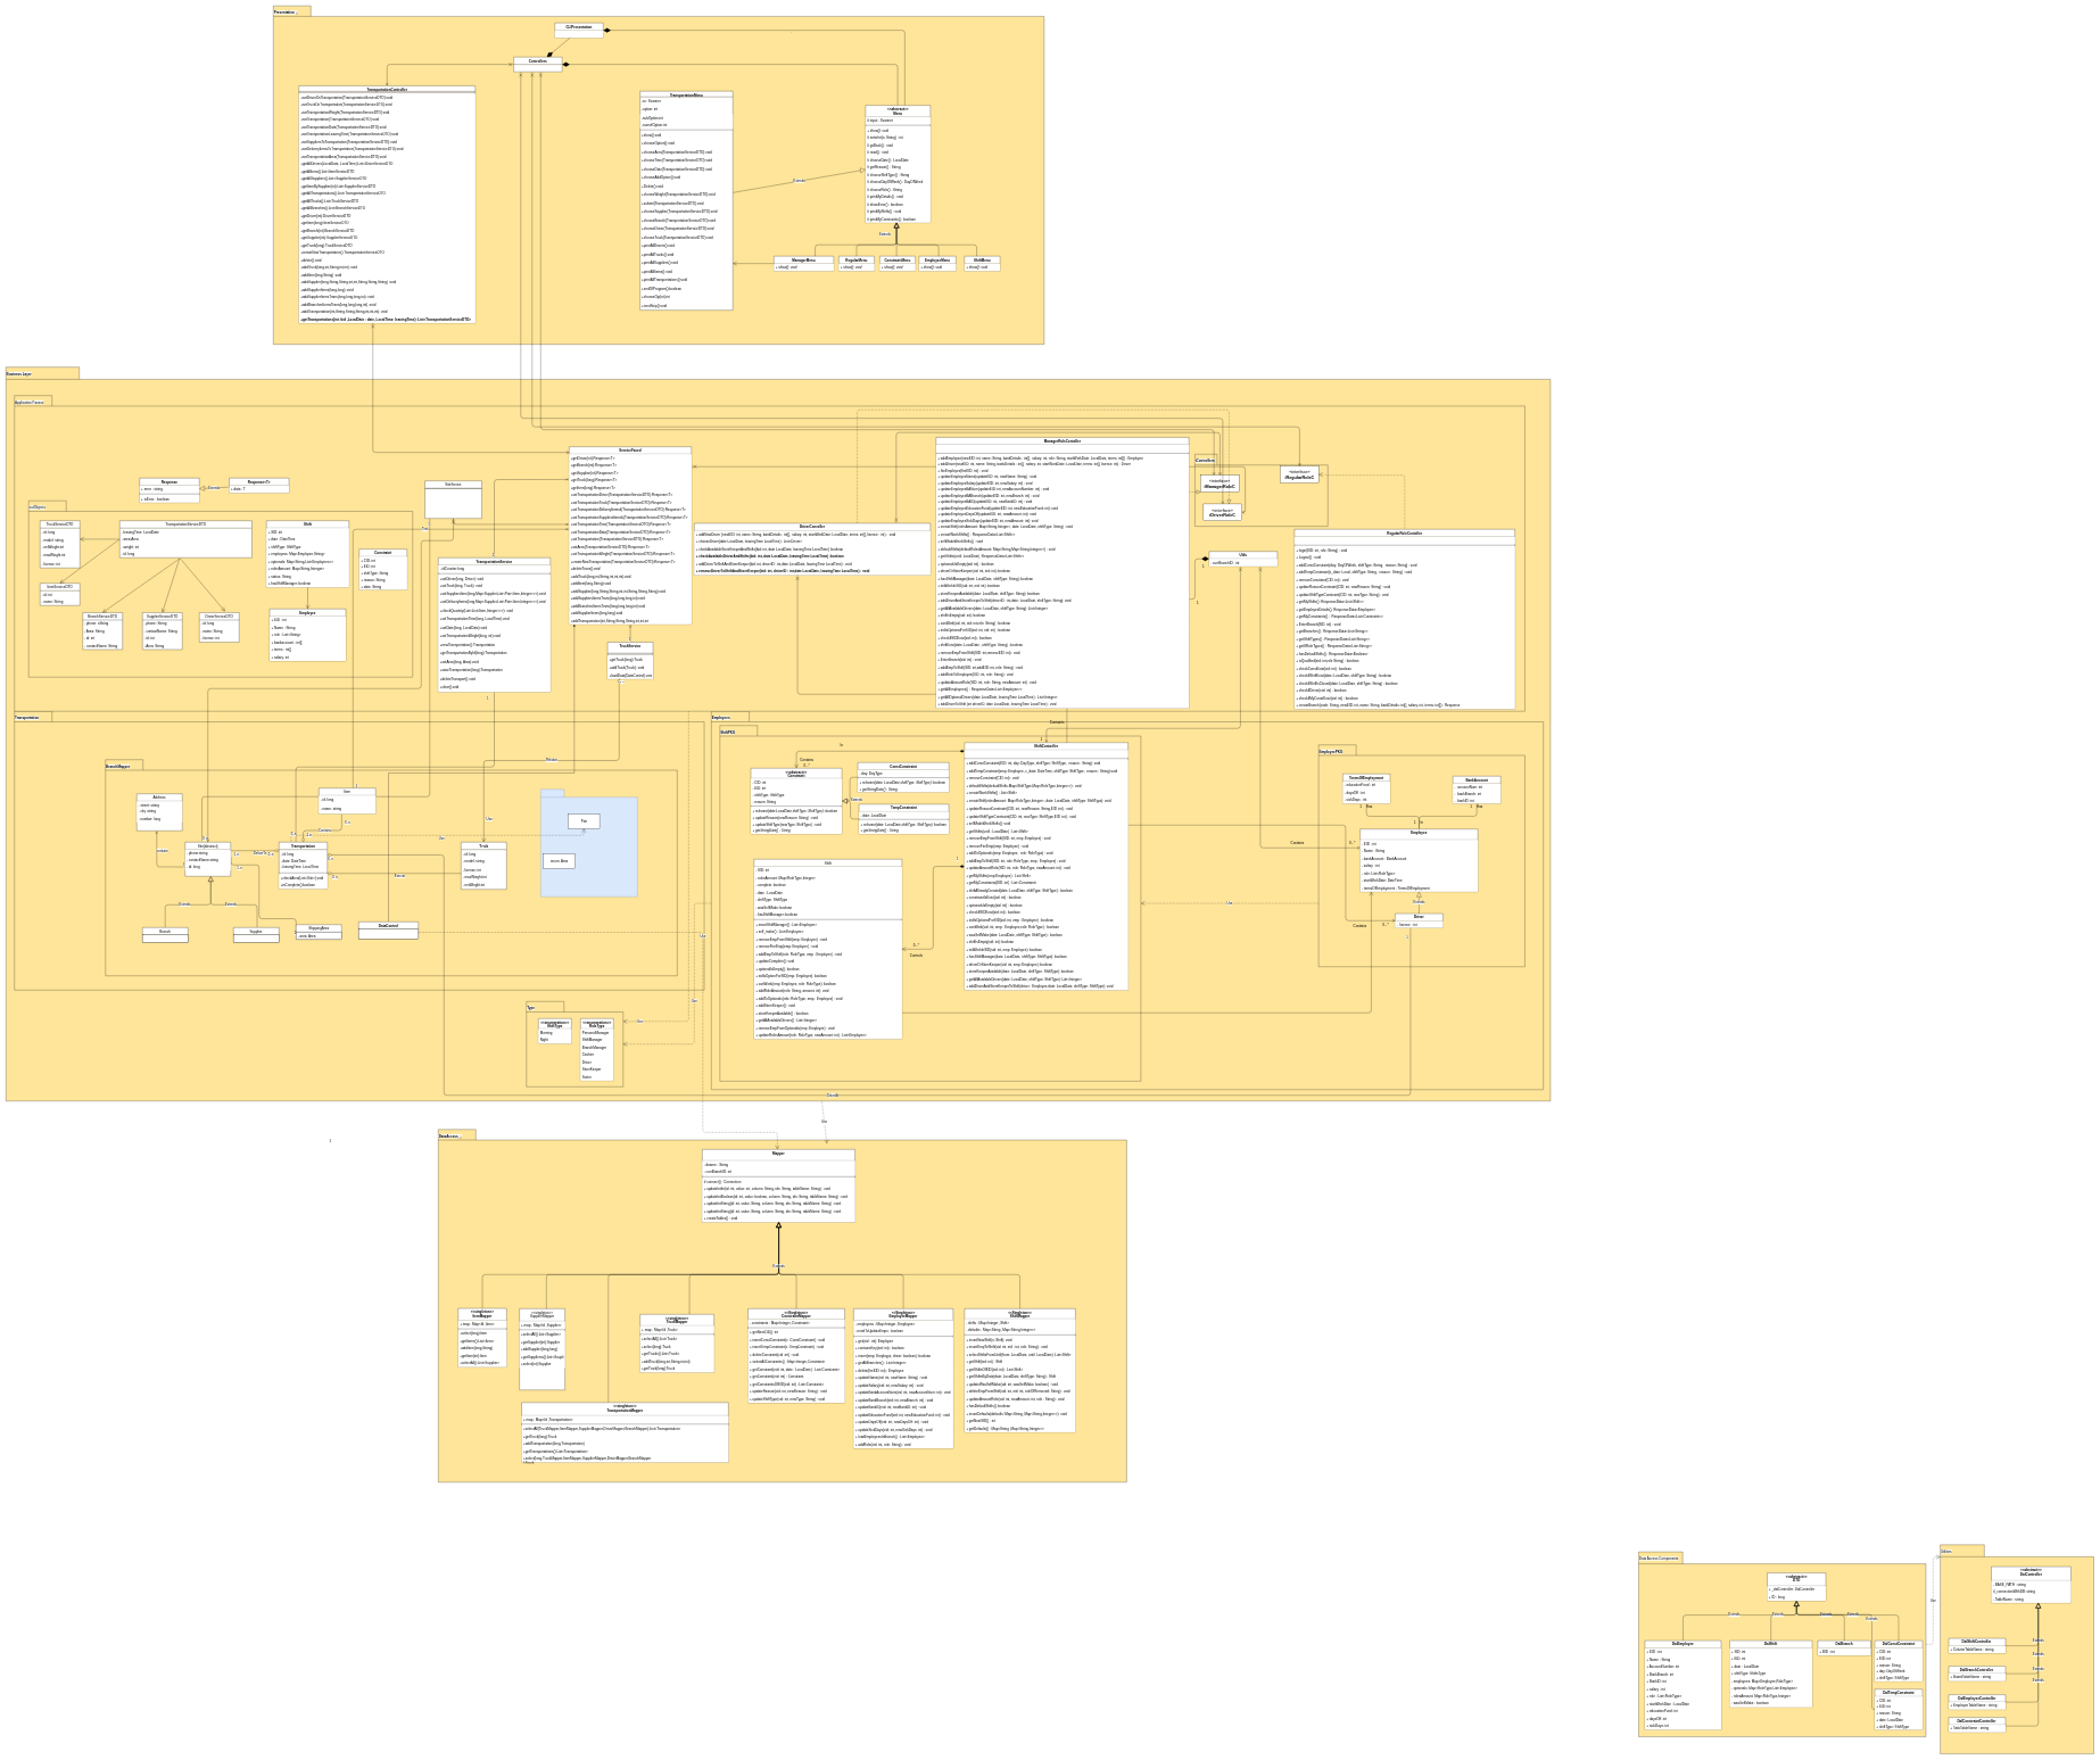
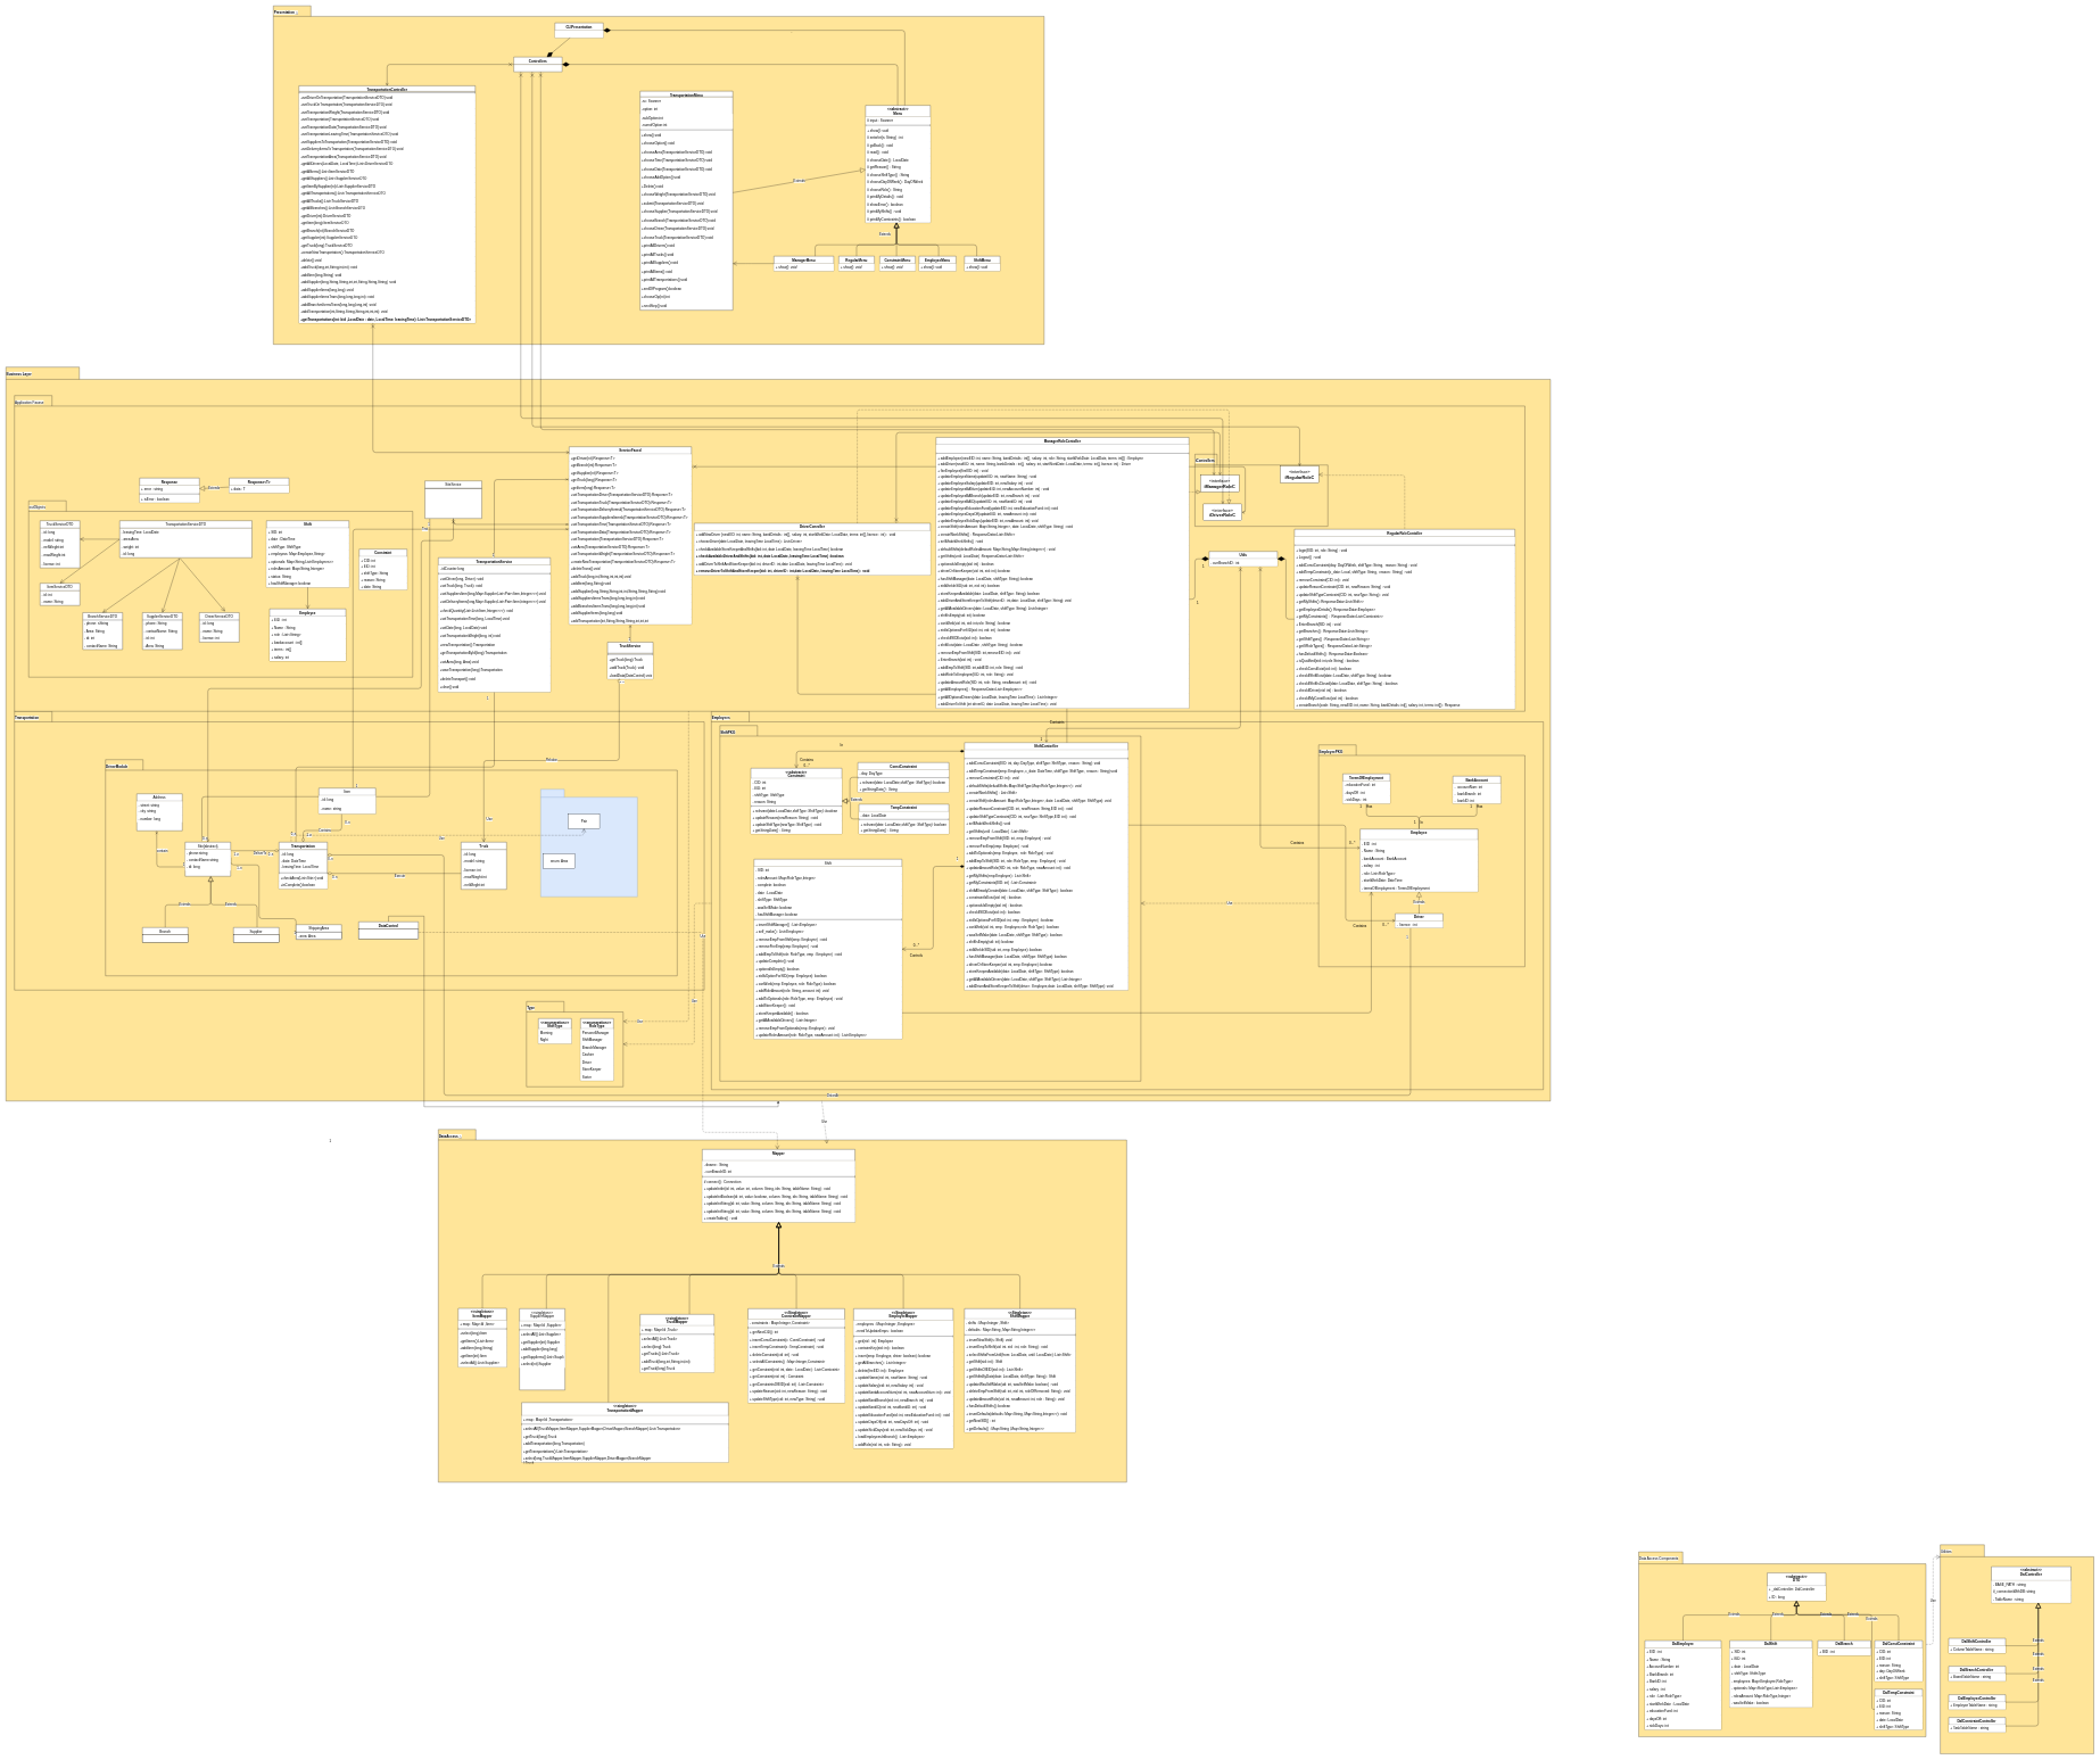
+ <mxCell id="240" value="" style="endArrow=diamondThin;endFill=1;endSize=24;html=1;edgeStyle=orthogonalEdgeStyle;" parent="1" source="631" target="417" edge="1"><mxGeometry width="160" relative="1" as="geometry"><mxPoint x="3880" y="1880" as="sourcePoint" /><mxPoint x="4040" y="1880" as="targetPoint" /></mxGeometry></mxCell>
- <mxCell id="385" style="edgeStyle=orthogonalEdgeStyle;rounded=0;orthogonalLoop=1;jettySize=auto;html=1;entryX=0.042;entryY=1;entryDx=0;entryDy=0;entryPerimeter=0;" parent="1" source="386" target="679" edge="1"><mxGeometry relative="1" as="geometry" /></mxCell>
+ <mxCell id="385" style="edgeStyle=orthogonalEdgeStyle;rounded=0;orthogonalLoop=1;jettySize=auto;html=1;" parent="1" source="386" target="3" edge="1"><mxGeometry relative="1" as="geometry" /></mxCell>
- <mxCell id="167" value="BranchMapper" style="shape=folder;fontStyle=1;spacingTop=10;tabWidth=132;tabHeight=37;tabPosition=left;html=1;align=left;horizontal=1;verticalAlign=top;labelPosition=center;verticalLabelPosition=middle;labelBackgroundColor=#ffffff;fillColor=#FFE599;strokeColor=#0A0A0A;" parent="1" vertex="1"><mxGeometry x="370" y="2670" width="2010" height="760" as="geometry" /></mxCell>
+ <mxCell id="167" value="DriverModule" style="shape=folder;fontStyle=1;spacingTop=10;tabWidth=132;tabHeight=37;tabPosition=left;html=1;align=left;horizontal=1;verticalAlign=top;labelPosition=center;verticalLabelPosition=middle;labelBackgroundColor=#ffffff;fillColor=#FFE599;strokeColor=#0A0A0A;" parent="1" vertex="1"><mxGeometry x="370" y="2670" width="2010" height="760" as="geometry" /></mxCell>
